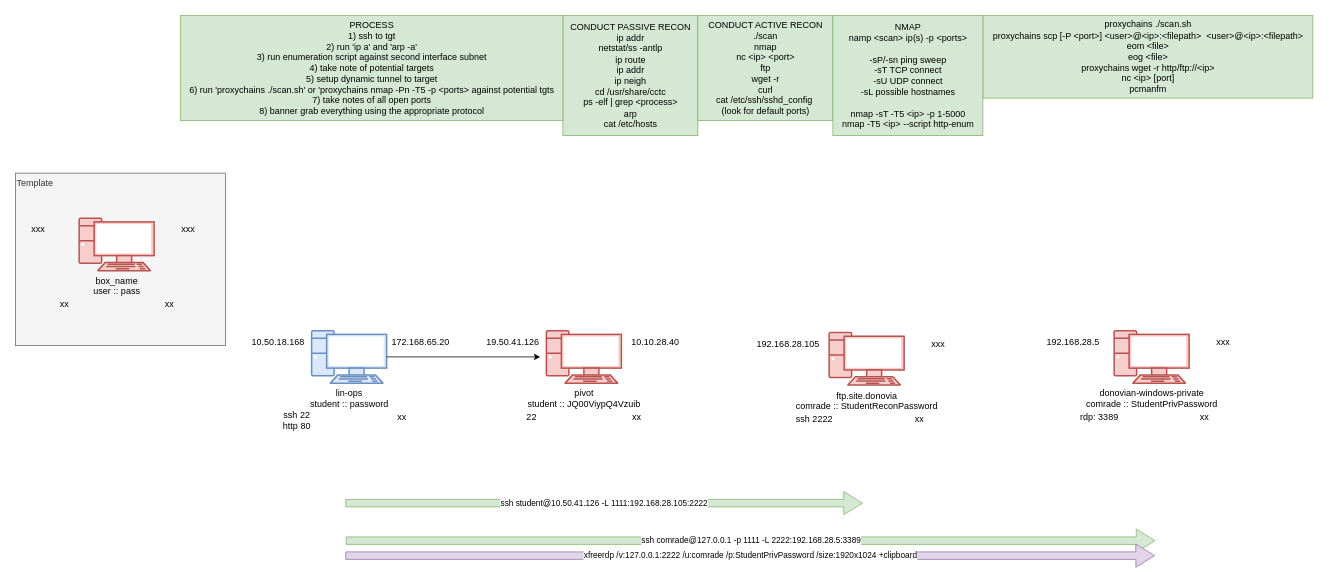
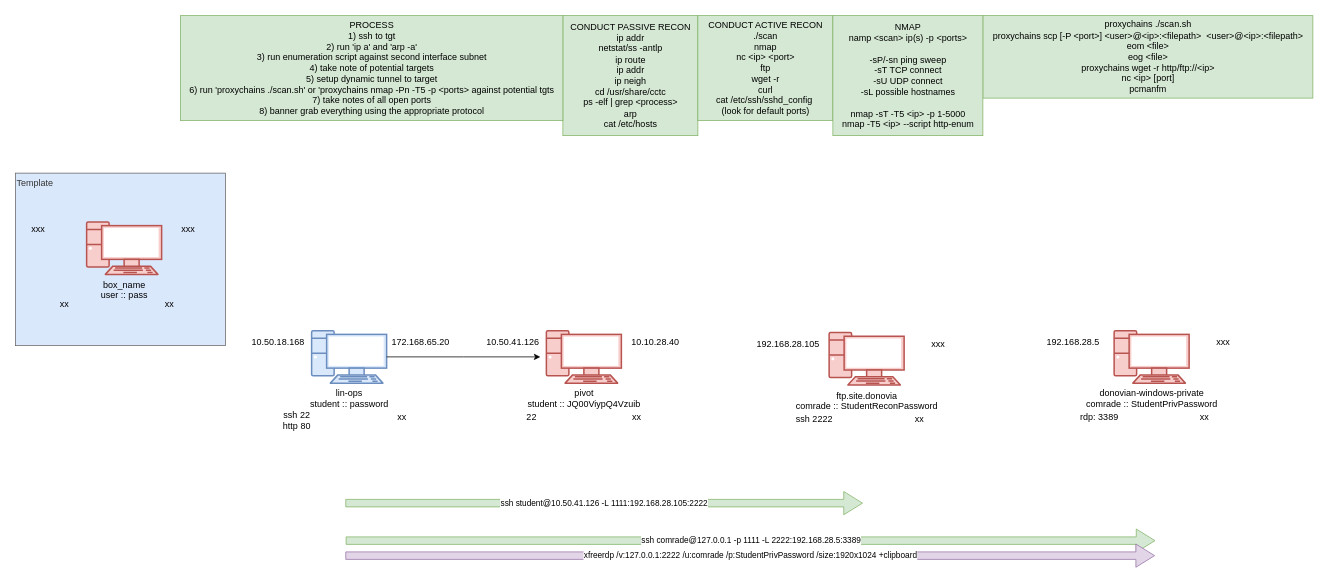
- <mxCell id="2" value="Template" style="whiteSpace=wrap;html=1;verticalAlign=top;align=left;fillColor=#f5f5f5;fontColor=#333333;strokeColor=#666666;" parent="1" vertex="1"><mxGeometry x="20" width="280" height="230" as="geometry" y="230" /></mxCell>
+ <mxCell id="2" value="Template" style="whiteSpace=wrap;html=1;verticalAlign=top;align=left;fillColor=#dae8fc;fontColor=#333333;strokeColor=#666666;" parent="1" vertex="1"><mxGeometry x="20" width="280" height="230" as="geometry" y="230" /></mxCell>
- <mxCell id="26" value="box_name&lt;div&gt;user :: pass&lt;/div&gt;" style="verticalAlign=top;verticalLabelPosition=bottom;labelPosition=center;align=center;html=1;outlineConnect=0;fillColor=#f8cecc;strokeColor=#b85450;gradientDirection=north;strokeWidth=2;shape=mxgraph.networks.pc;" parent="25" vertex="1"><mxGeometry x="35" width="100" height="70" as="geometry" /></mxCell>
+ <mxCell id="26" value="box_name&lt;div&gt;user :: pass&lt;/div&gt;" style="verticalAlign=top;verticalLabelPosition=bottom;labelPosition=center;align=center;html=1;outlineConnect=0;fillColor=#f8cecc;strokeColor=#b85450;gradientDirection=north;strokeWidth=2;shape=mxgraph.networks.pc;" parent="25" vertex="1"><mxGeometry x="45" y="5" width="100" height="70" as="geometry" /></mxCell>
- <mxCell id="15" value="19.50.41.126" style="text;html=1;align=center;verticalAlign=middle;resizable=0;points=[];autosize=1;strokeColor=none;fillColor=none;" parent="11" vertex="1"><mxGeometry x="-55" width="90" height="30" as="geometry" /></mxCell>
+ <mxCell id="15" value="10.50.41.126" style="text;html=1;align=center;verticalAlign=middle;resizable=0;points=[];autosize=1;strokeColor=none;fillColor=none;" parent="11" vertex="1"><mxGeometry x="-55" width="90" height="30" as="geometry" /></mxCell>
